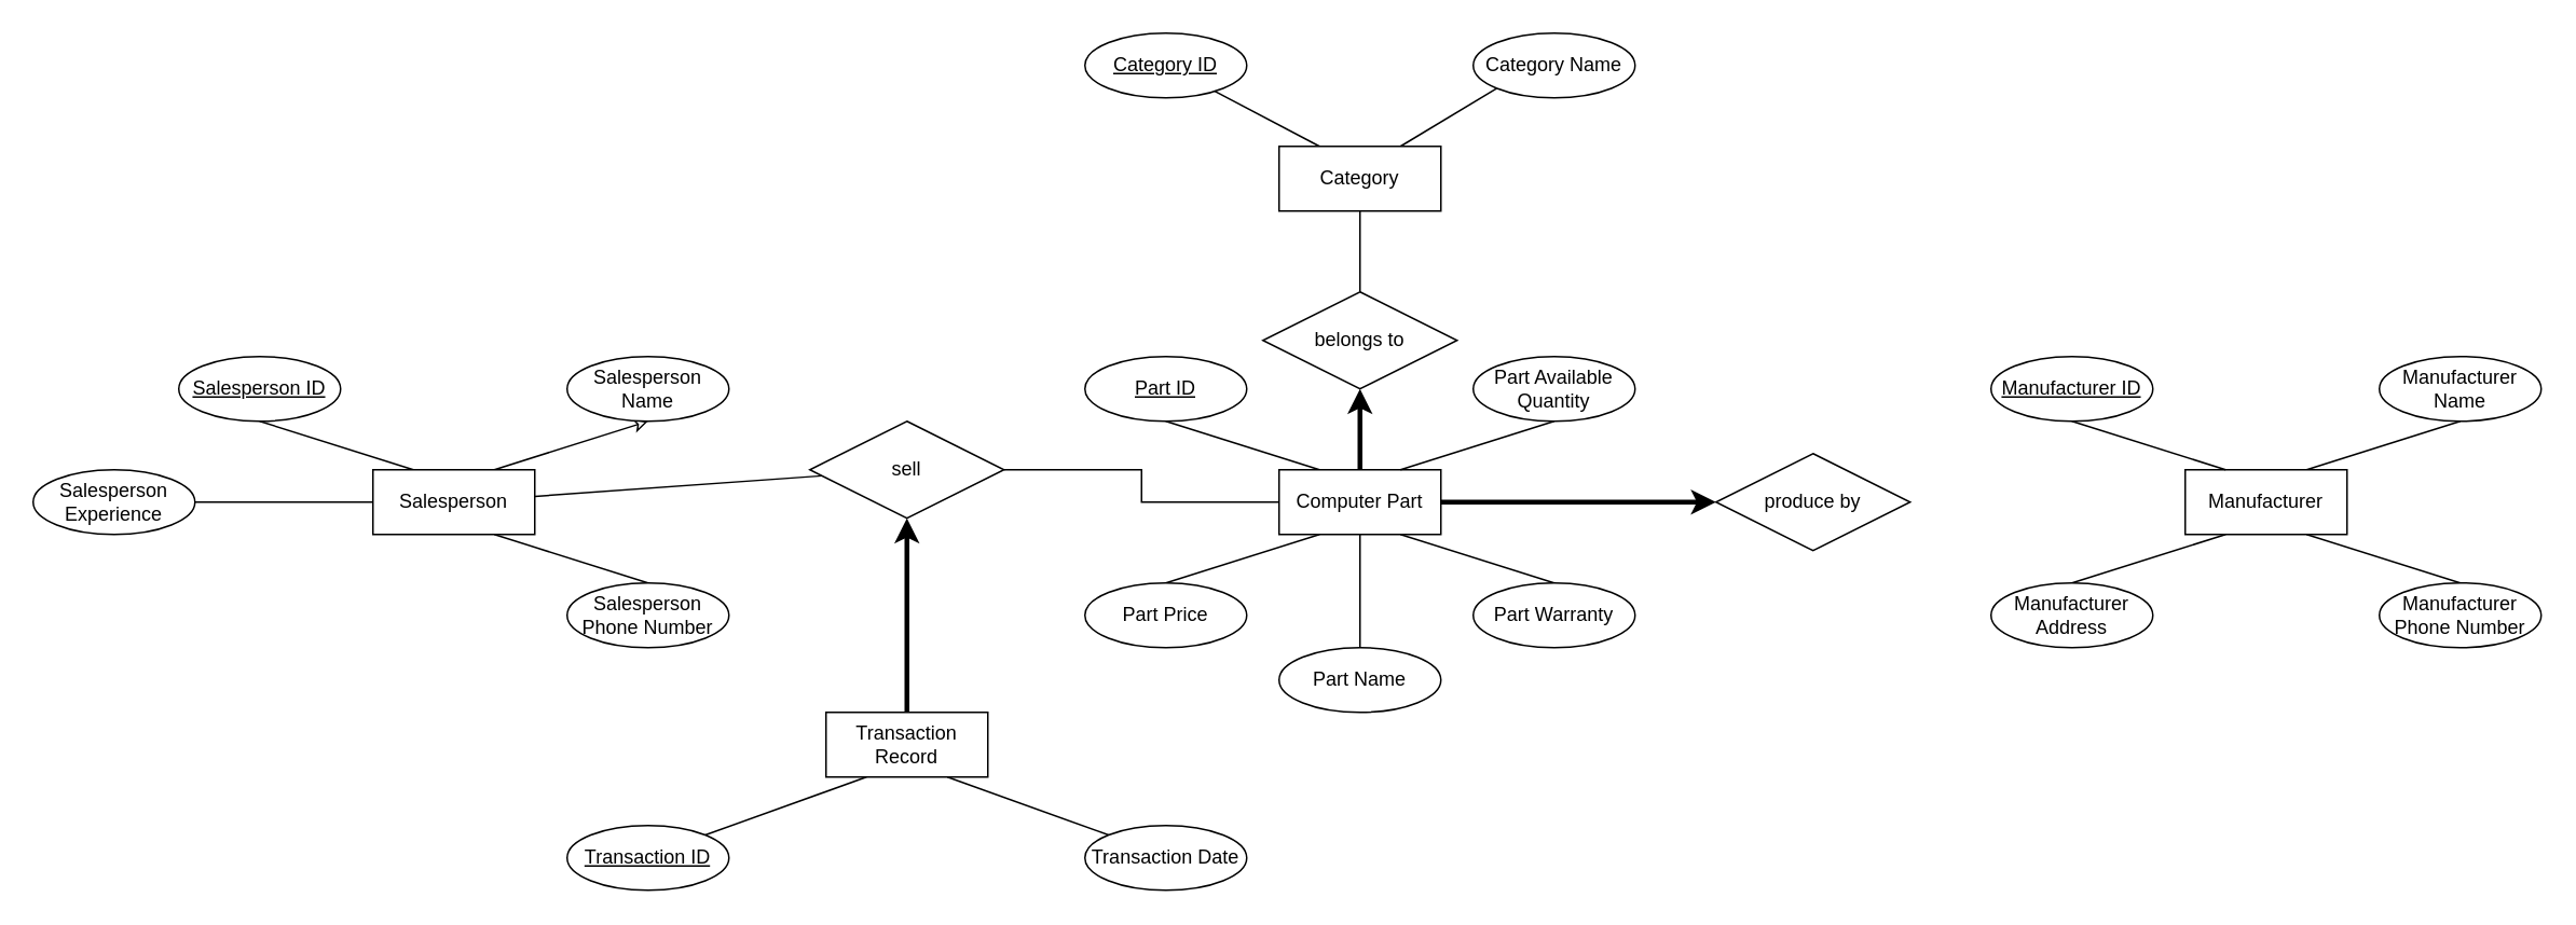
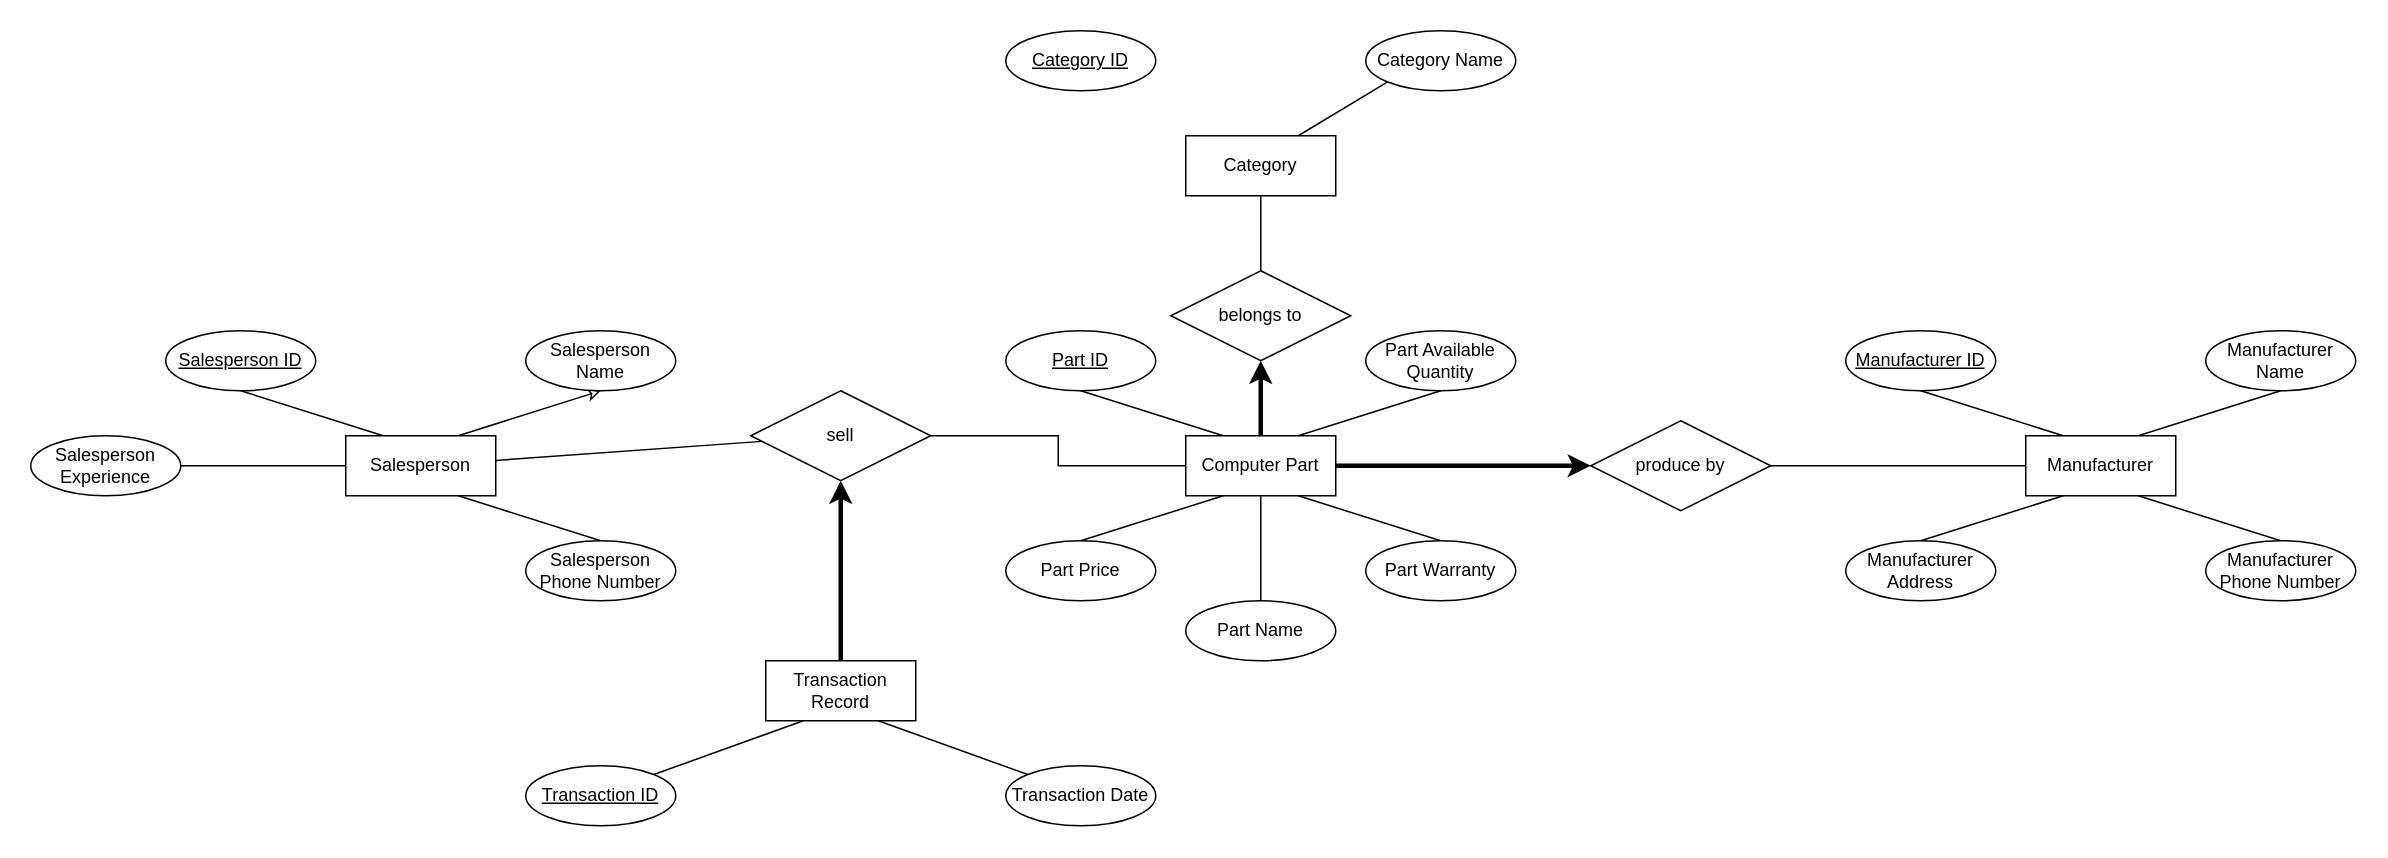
- <mxCell id="2" style="rounded=0;orthogonalLoop=1;jettySize=auto;html=1;exitX=0.25;exitY=0;exitDx=0;exitDy=0;endArrow=none;endFill=0;" parent="1" source="4" target="14" edge="1"><mxGeometry relative="1" as="geometry" /></mxCell>
+ <mxCell id="28" style="rounded=0;orthogonalLoop=1;jettySize=auto;html=1;exitX=1;exitY=0.5;exitDx=0;exitDy=0;entryX=0;entryY=0.5;entryDx=0;entryDy=0;endArrow=none;endFill=0;" parent="1" source="29" target="17" edge="1"><mxGeometry relative="1" as="geometry" /></mxCell>
